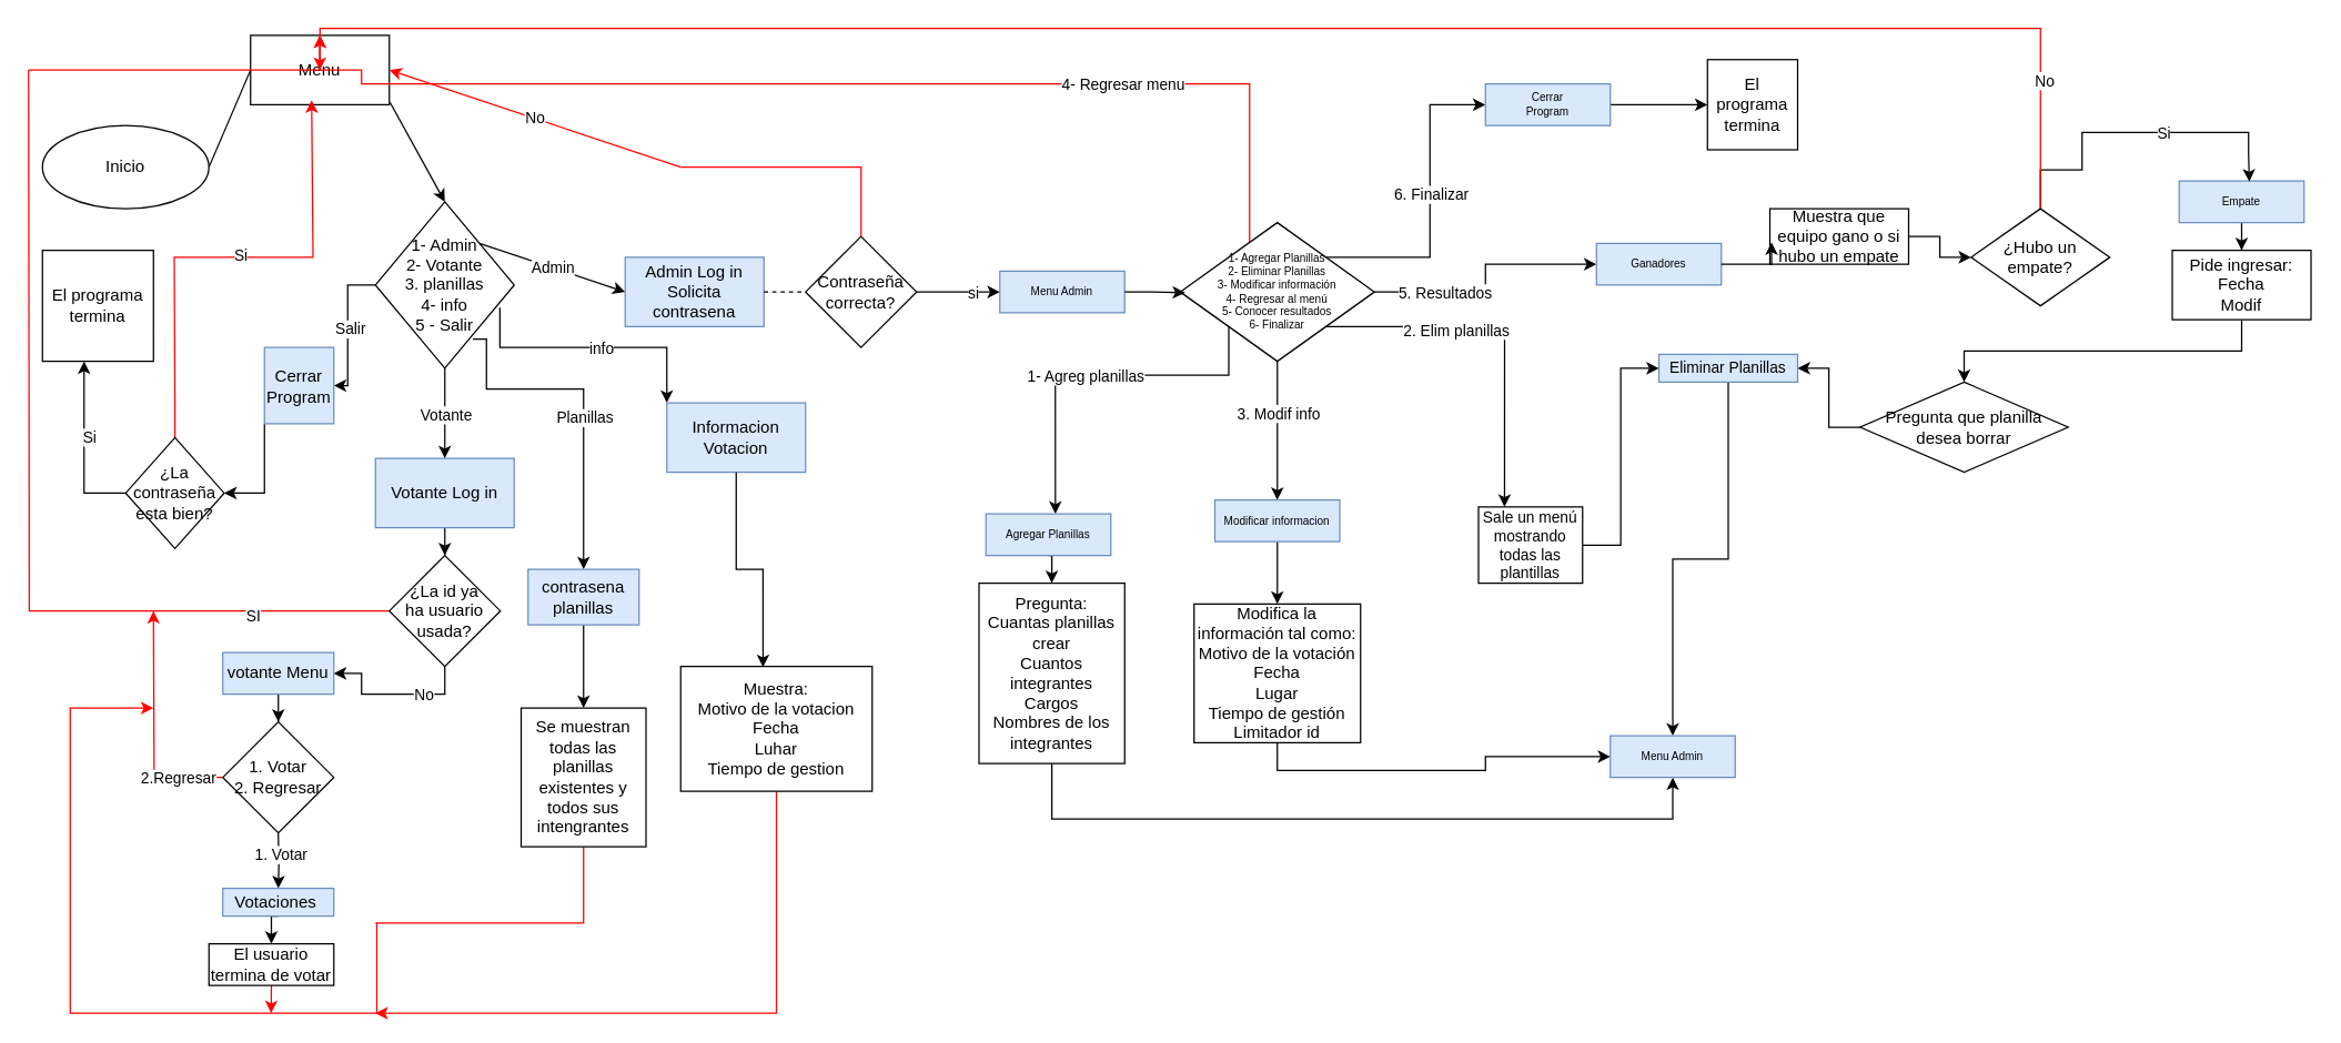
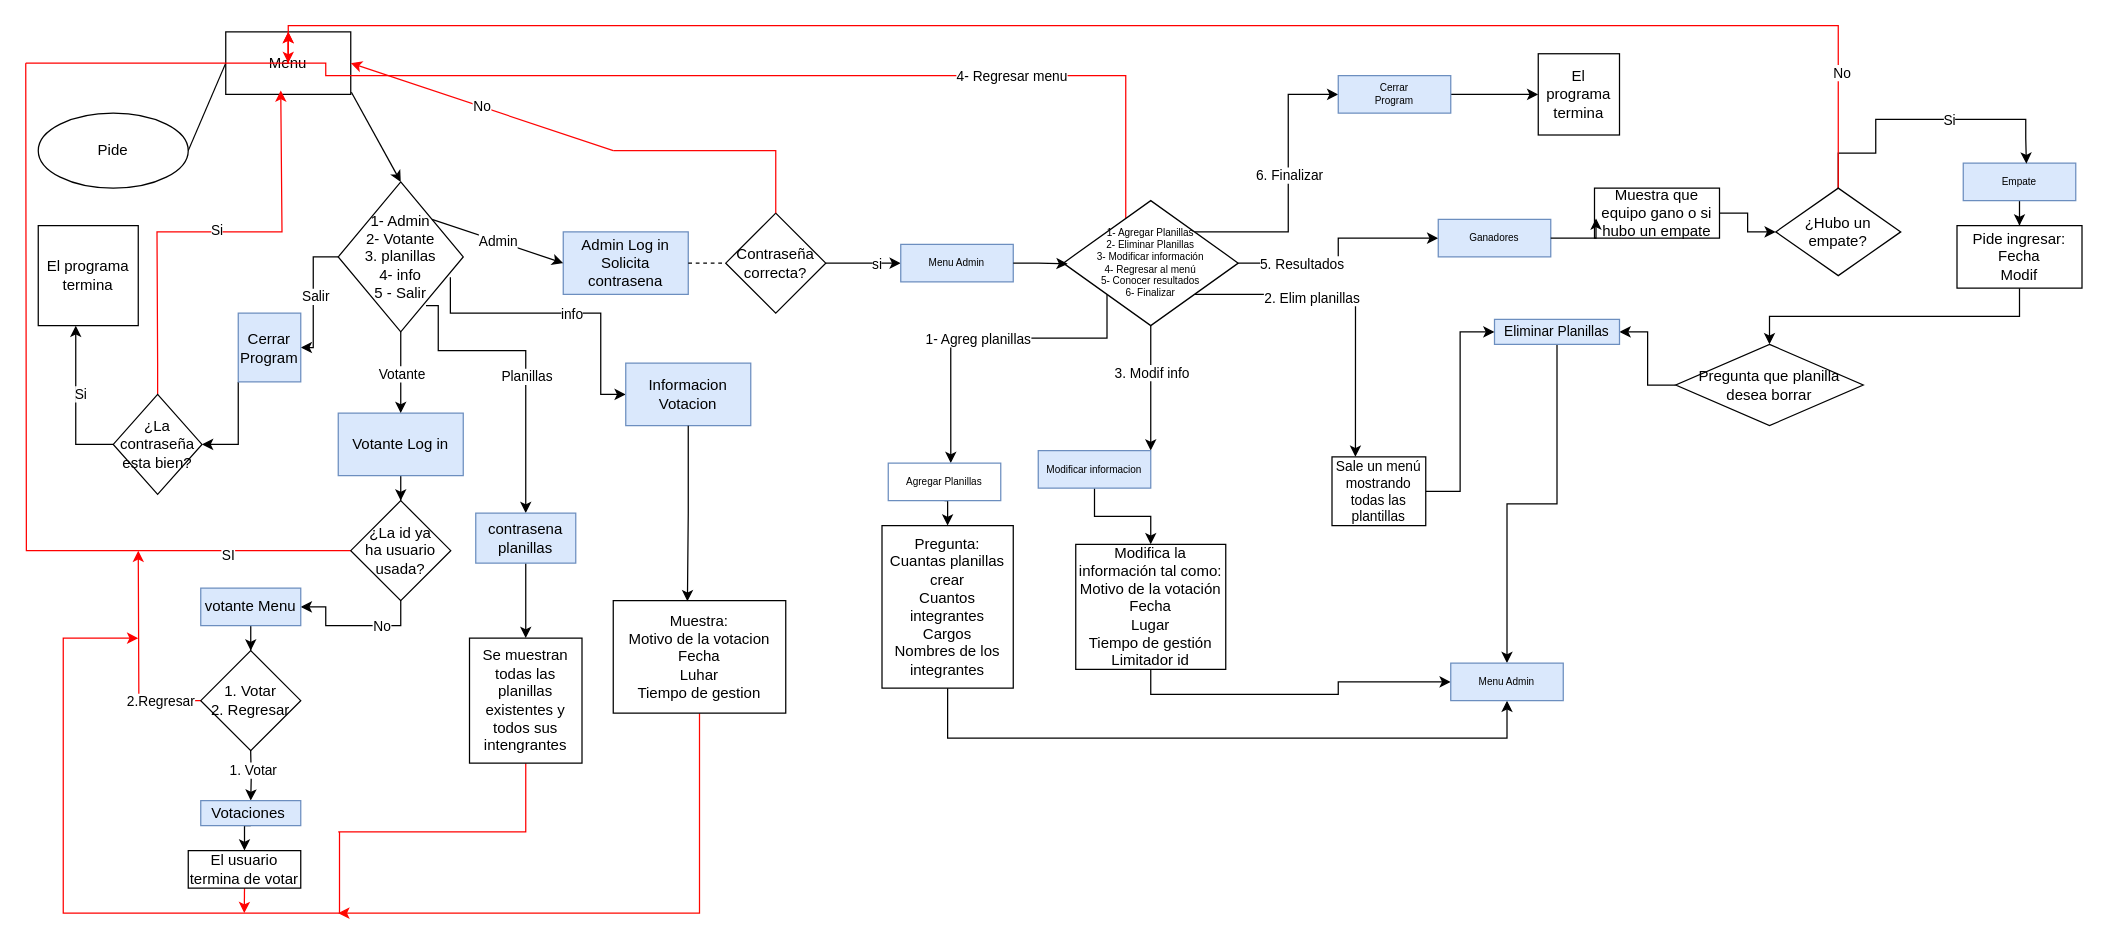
- <mxCell id="2" value="&lt;div&gt;Inicio&lt;/div&gt;" style="ellipse;whiteSpace=wrap;html=1;" vertex="1" parent="1"><mxGeometry x="30" y="90" width="120" height="60" as="geometry" /></mxCell>
+ <mxCell id="2" value="&lt;div&gt;Pide&lt;/div&gt;" style="ellipse;whiteSpace=wrap;html=1;" vertex="1" parent="1"><mxGeometry x="30" y="90" width="120" height="60" as="geometry" /></mxCell>
- <mxCell id="48" value="Informacion&lt;div&gt;Votacion&lt;/div&gt;" style="rounded=0;whiteSpace=wrap;html=1;fillColor=#dae8fc;strokeColor=#6c8ebf;" vertex="1" parent="1"><mxGeometry x="480" y="290" width="100" height="50" as="geometry" /></mxCell>
+ <mxCell id="48" value="Informacion&lt;div&gt;Votacion&lt;/div&gt;" style="rounded=0;whiteSpace=wrap;html=1;fillColor=#dae8fc;strokeColor=#6c8ebf;" vertex="1" parent="1"><mxGeometry x="500" y="290" width="100" height="50" as="geometry" /></mxCell>
- <mxCell id="78" value="&lt;div&gt;Modificar informacion&lt;/div&gt;" style="whiteSpace=wrap;html=1;fontSize=8;fillColor=#dae8fc;strokeColor=#6c8ebf;" vertex="1" parent="1"><mxGeometry x="875" y="360" width="90" height="30" as="geometry" /></mxCell>
+ <mxCell id="78" value="&lt;div&gt;Modificar informacion&lt;/div&gt;" style="whiteSpace=wrap;html=1;fontSize=8;fillColor=#dae8fc;strokeColor=#6c8ebf;" vertex="1" parent="1"><mxGeometry x="830" y="360" width="90" height="30" as="geometry" /></mxCell>
- <mxCell id="76" value="&lt;div&gt;Agregar Planillas&lt;/div&gt;" style="whiteSpace=wrap;html=1;fontSize=8;fillColor=#dae8fc;strokeColor=#6c8ebf;" vertex="1" parent="1"><mxGeometry x="710" y="370" width="90" height="30" as="geometry" /></mxCell>
+ <mxCell id="76" value="&lt;div&gt;Agregar Planillas&lt;/div&gt;" style="whiteSpace=wrap;html=1;fontSize=8;fillColor=#ffffff;strokeColor=#6c8ebf;" vertex="1" parent="1"><mxGeometry x="710" y="370" width="90" height="30" as="geometry" /></mxCell>
